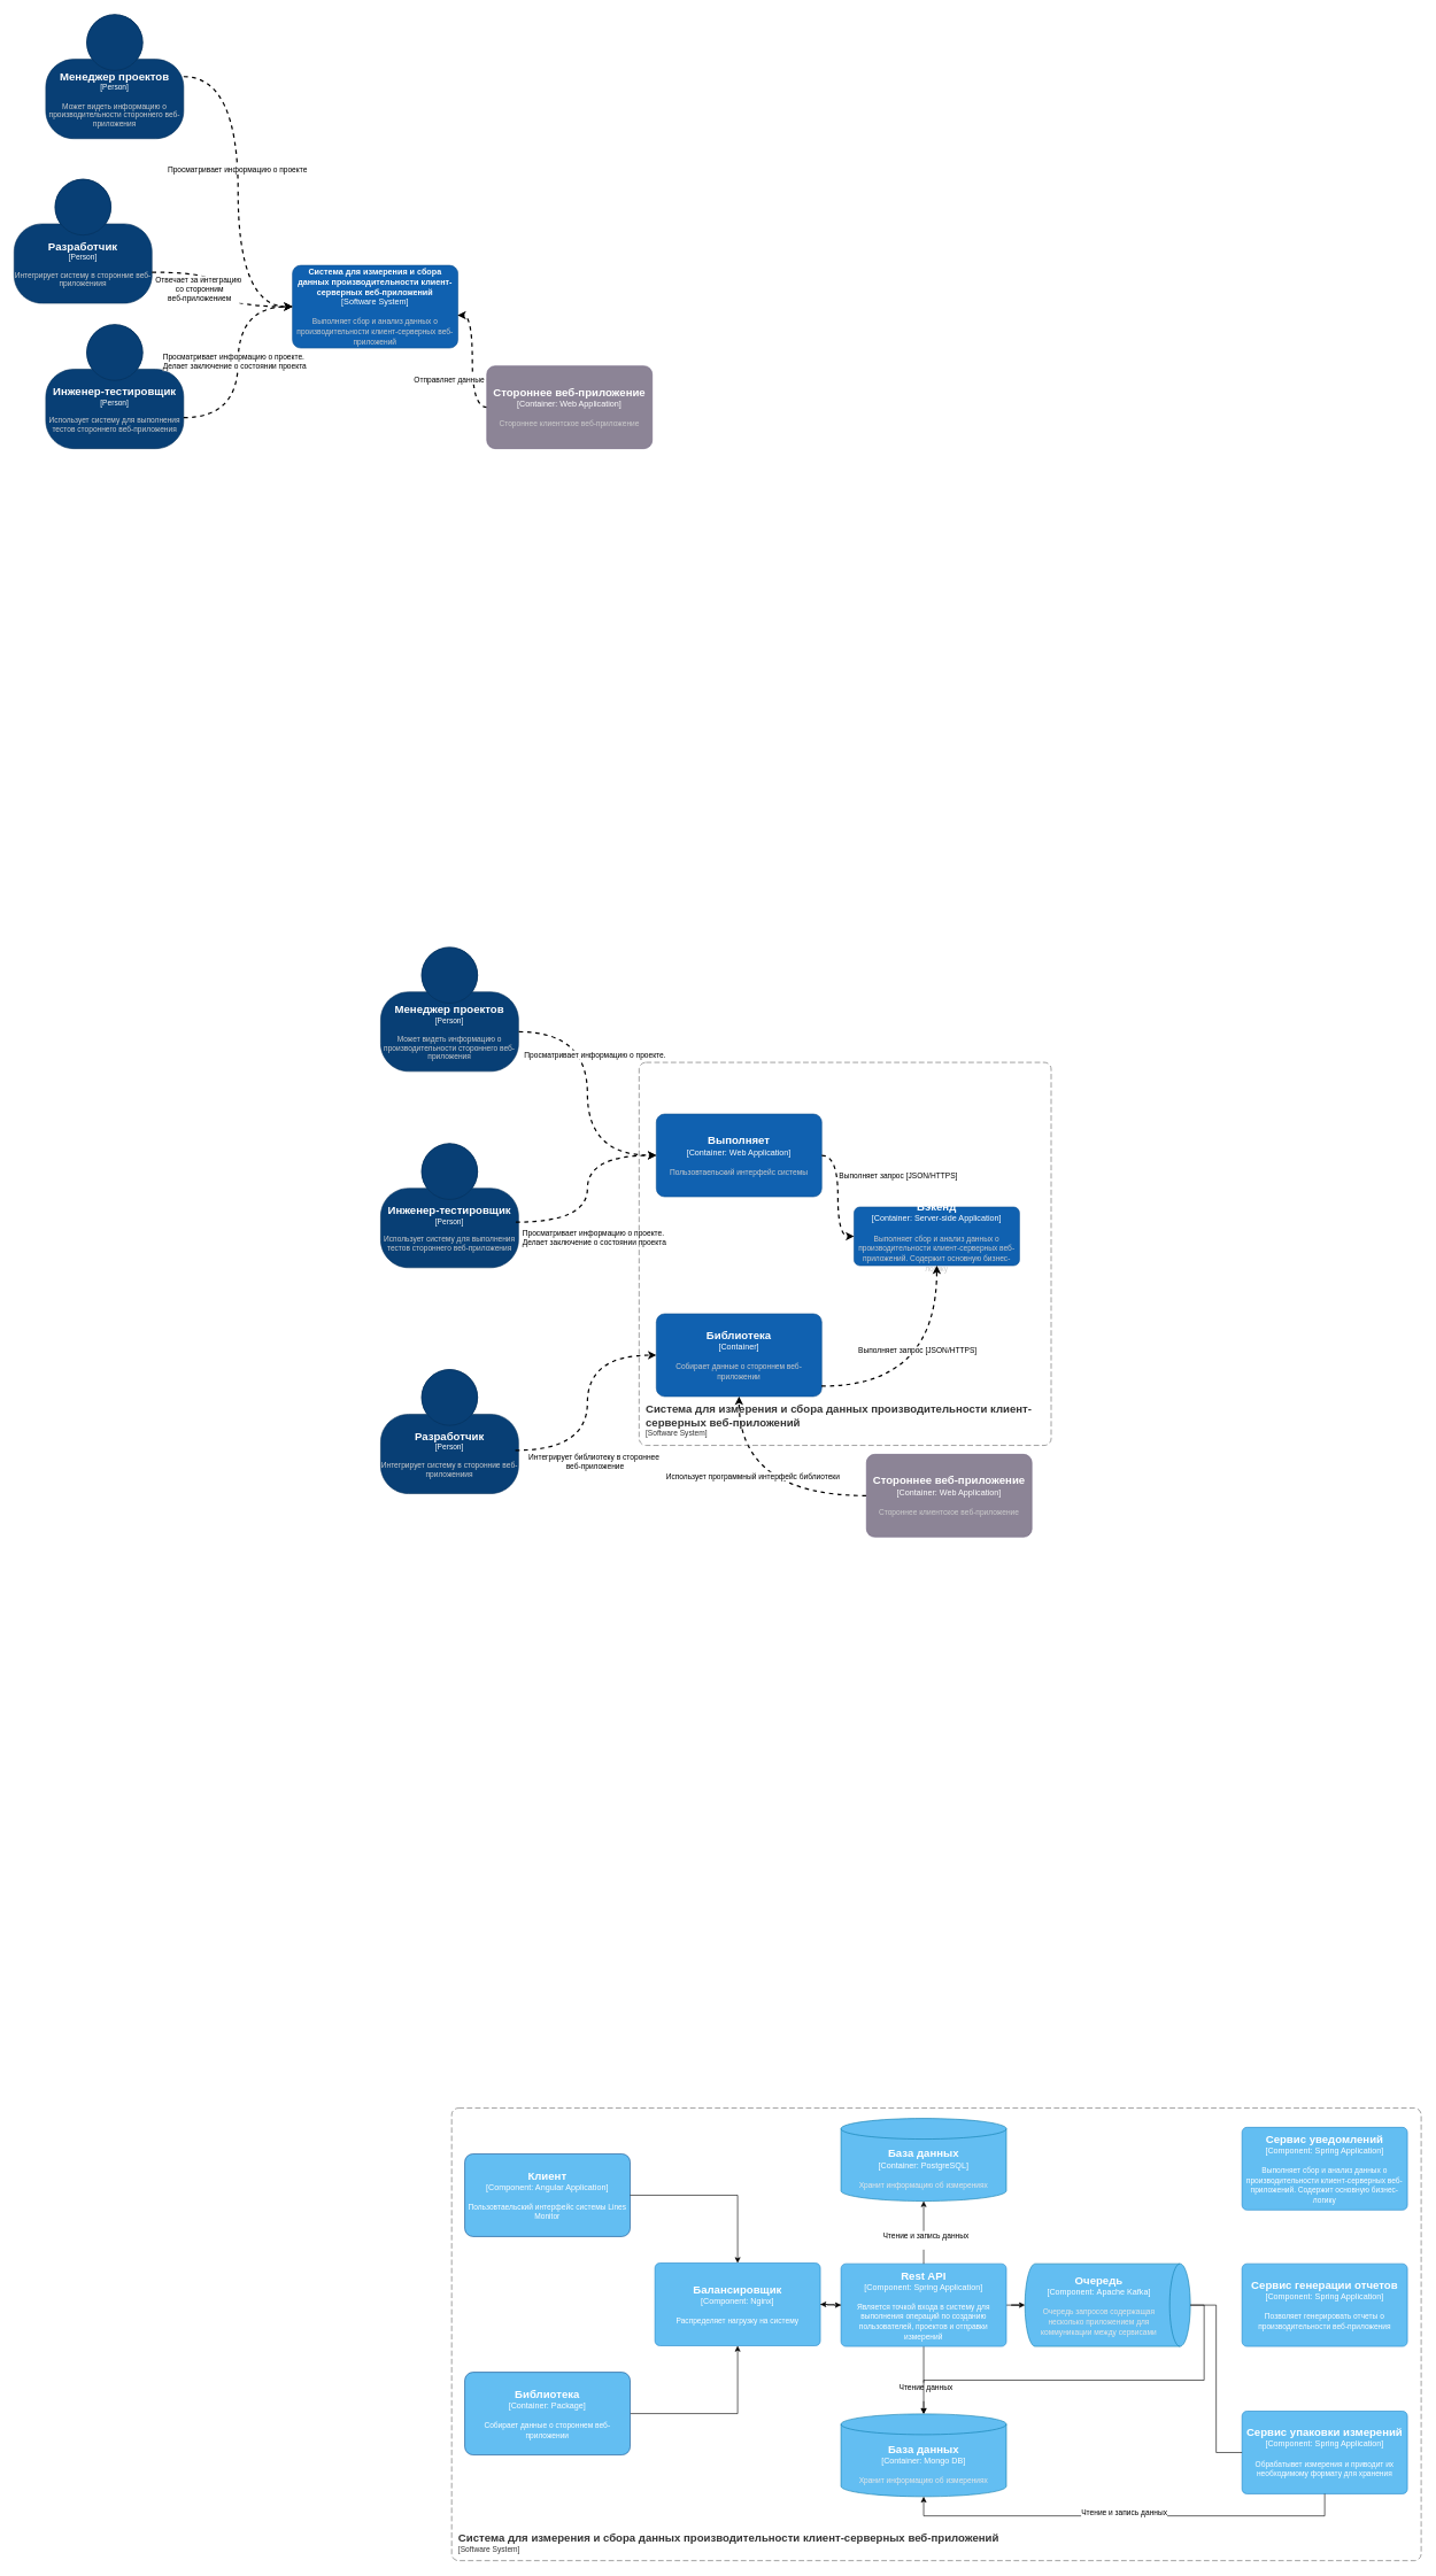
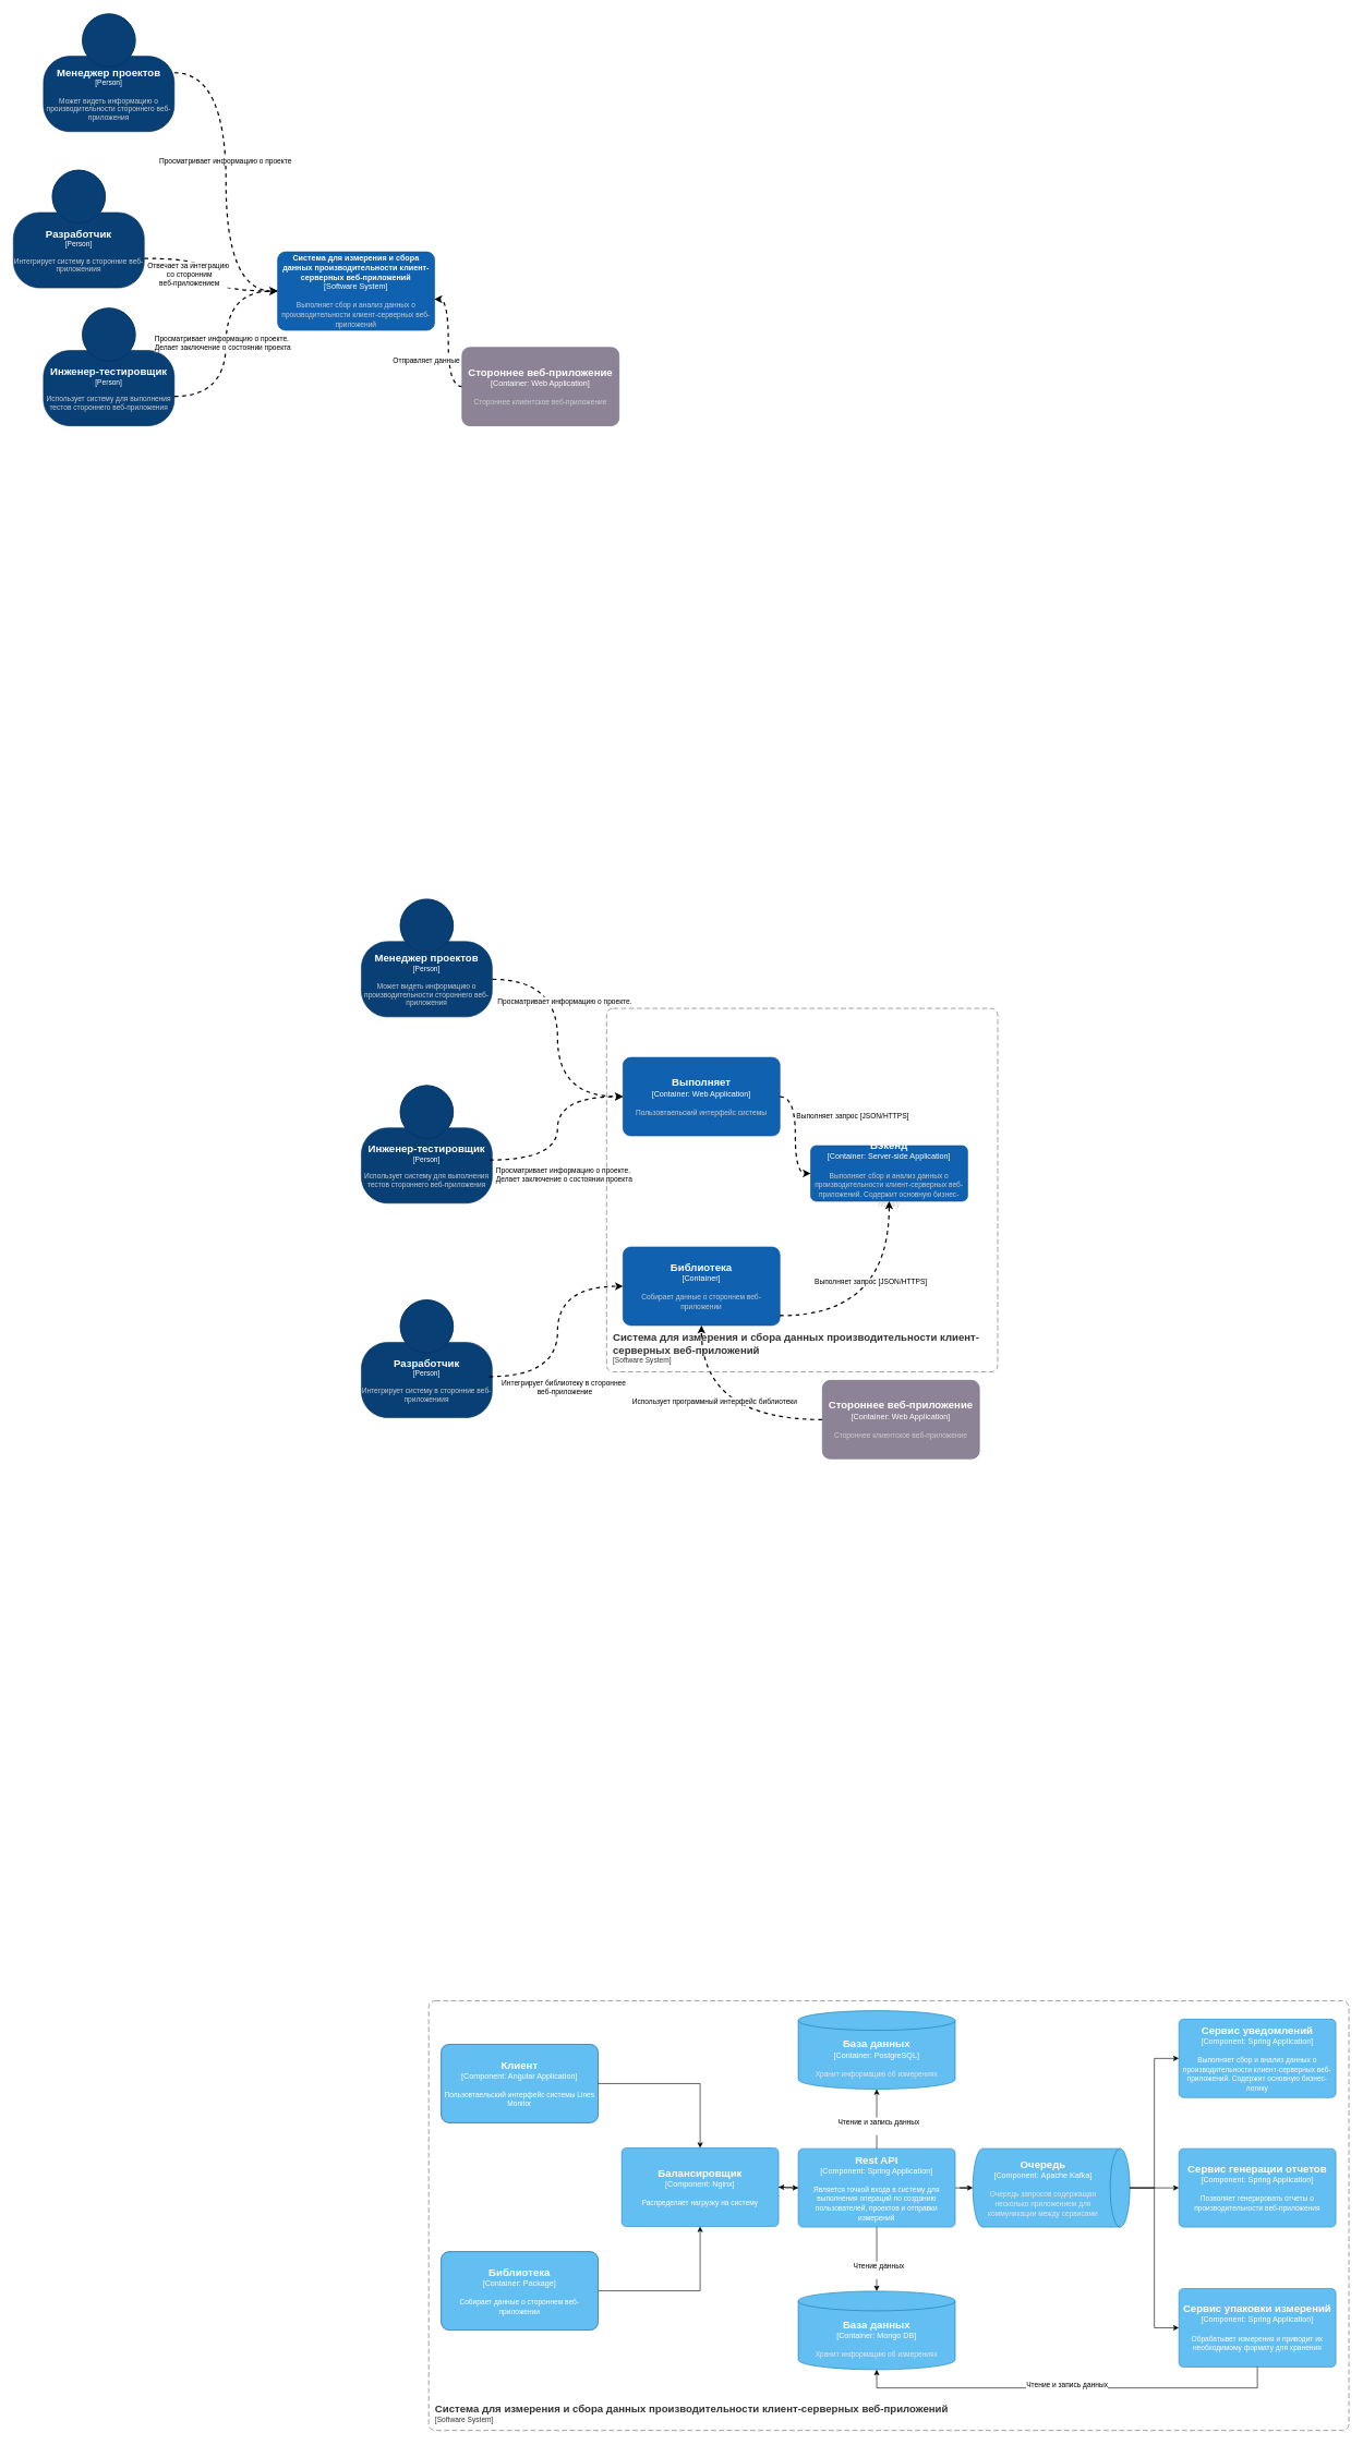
+ <mxCell id="58" style="edgeStyle=orthogonalEdgeStyle;rounded=0;orthogonalLoop=1;jettySize=auto;html=1;entryX=0;entryY=0.5;entryDx=0;entryDy=0;entryPerimeter=0;" edge="1" parent="1" source="40" target="2"><mxGeometry relative="1" as="geometry" /></mxCell>
- <mxCell id="57" style="edgeStyle=orthogonalEdgeStyle;rounded=0;orthogonalLoop=1;jettySize=auto;html=1;exitX=0.5;exitY=0;exitDx=0;exitDy=0;exitPerimeter=0;" edge="1" parent="1" source="40" target="49"><mxGeometry relative="1" as="geometry" /></mxCell>
+ <mxCell id="57" style="edgeStyle=orthogonalEdgeStyle;rounded=0;orthogonalLoop=1;jettySize=auto;html=1;exitX=0.5;exitY=0;exitDx=0;exitDy=0;exitPerimeter=0;entryX=0;entryY=0.5;entryDx=0;entryDy=0;entryPerimeter=0;" edge="1" parent="1" source="40" target="53"><mxGeometry relative="1" as="geometry" /></mxCell>
- <mxCell id="59" style="edgeStyle=orthogonalEdgeStyle;rounded=0;orthogonalLoop=1;jettySize=auto;html=1;entryX=0;entryY=0.5;entryDx=0;entryDy=0;entryPerimeter=0;endArrow=none;" edge="1" parent="1" source="40" target="54"><mxGeometry relative="1" as="geometry" /></mxCell>
+ <mxCell id="59" style="edgeStyle=orthogonalEdgeStyle;rounded=0;orthogonalLoop=1;jettySize=auto;html=1;entryX=0;entryY=0.5;entryDx=0;entryDy=0;entryPerimeter=0;" edge="1" parent="1" source="40" target="54"><mxGeometry relative="1" as="geometry" /></mxCell>
